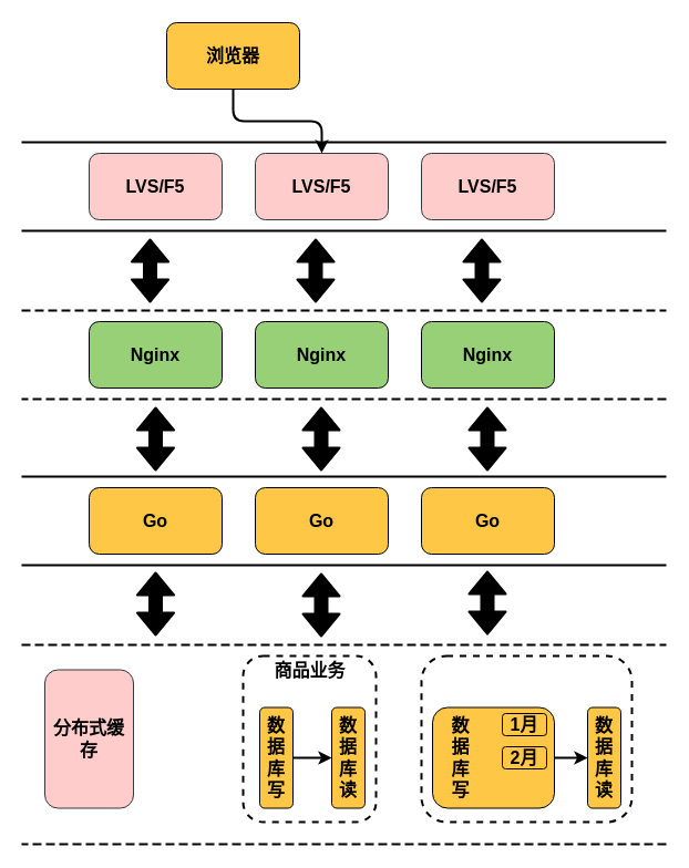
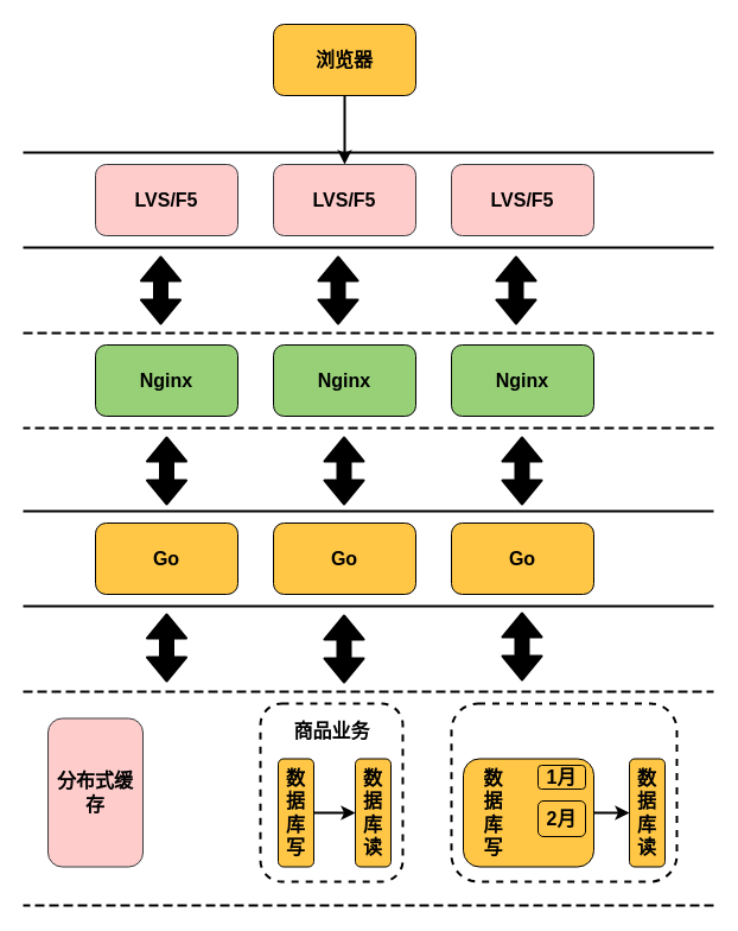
- <mxCell id="6" value="浏览器" style="rounded=1;whiteSpace=wrap;html=1;glass=0;gradientColor=none;fontSize=16;fillColor=#FFC745;fontStyle=1" parent="1" vertex="1"><mxGeometry x="150" y="20" width="120" height="60" as="geometry" /></mxCell>
+ <mxCell id="6" value="浏览器" style="rounded=1;whiteSpace=wrap;html=1;glass=0;gradientColor=none;fontSize=16;fillColor=#FFC745;fontStyle=1" parent="1" vertex="1"><mxGeometry x="230" y="20" width="120" height="60" as="geometry" /></mxCell>
- <mxCell id="18" value="商品业务" style="text;html=1;align=center;verticalAlign=middle;resizable=0;points=[];autosize=1;fontSize=16;fontStyle=1" parent="1" vertex="1"><mxGeometry x="239" y="594.5" width="80" height="20" as="geometry" /></mxCell>
+ <mxCell id="18" value="商品业务" style="text;html=1;align=center;verticalAlign=middle;resizable=0;points=[];autosize=1;fontSize=16;fontStyle=1" parent="1" vertex="1"><mxGeometry x="239" y="604.5" width="80" height="20" as="geometry" /></mxCell>
- <mxCell id="24" value="2月" style="rounded=1;whiteSpace=wrap;html=1;glass=0;gradientColor=none;fontSize=16;fillColor=#FFC745;fontStyle=1;labelPosition=center;verticalLabelPosition=middle;align=center;verticalAlign=middle;" parent="1" vertex="1"><mxGeometry x="453" y="674" width="40" height="20" as="geometry" /></mxCell>
+ <mxCell id="24" value="2月" style="rounded=1;whiteSpace=wrap;html=1;glass=0;gradientColor=none;fontSize=16;fillColor=#FFC745;fontStyle=1;labelPosition=center;verticalLabelPosition=middle;align=center;verticalAlign=middle;" parent="1" vertex="1"><mxGeometry x="453" y="674" width="40" height="30" as="geometry" /></mxCell>
